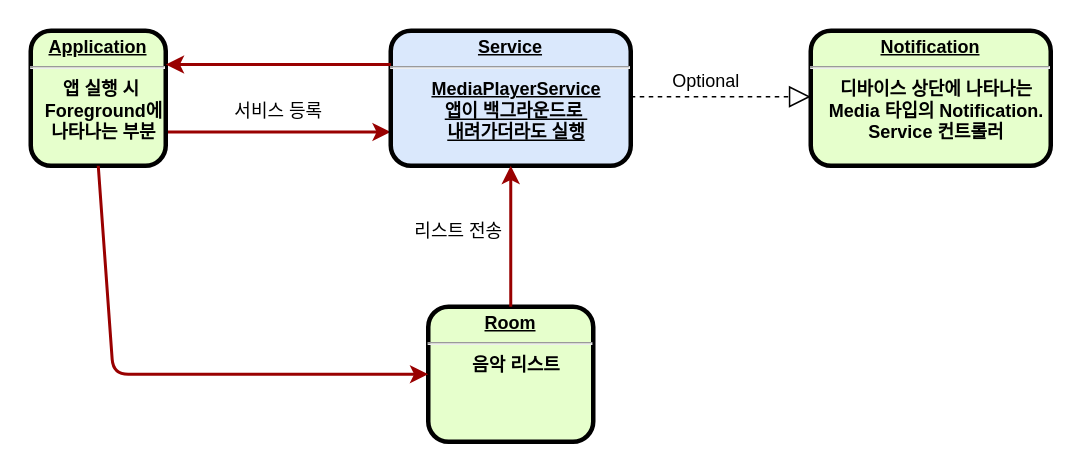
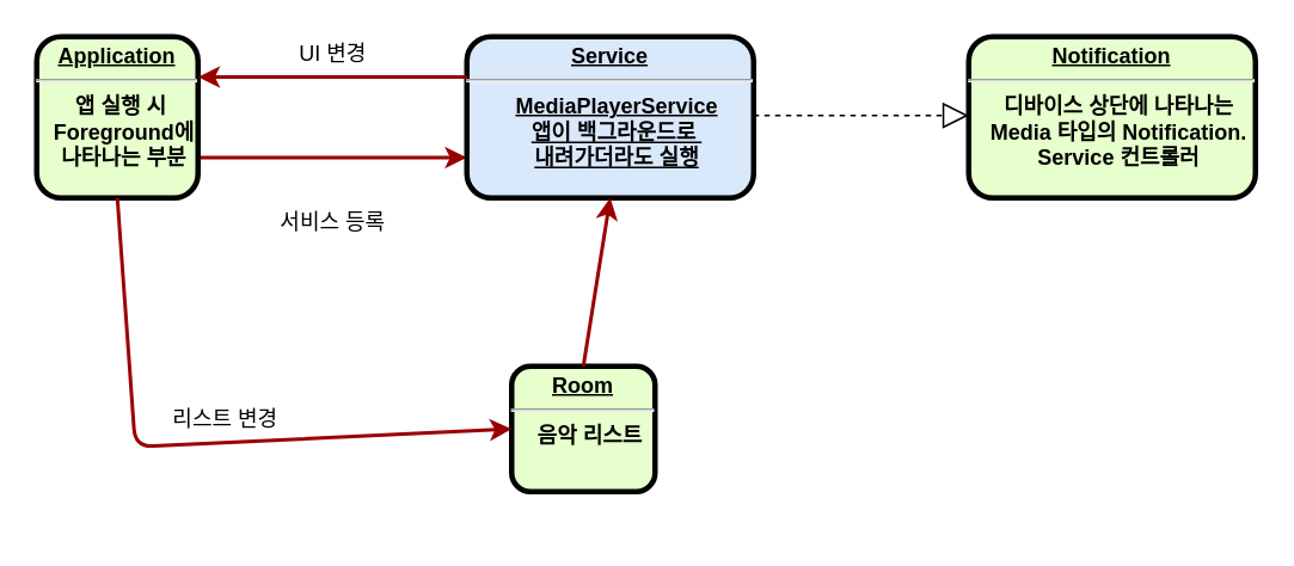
+ <mxCell id="15" value="UI 변경" style="text;html=1;align=center;verticalAlign=middle;resizable=0;points=[];autosize=1;" vertex="1" parent="1"><mxGeometry x="160" y="20" width="50" height="20" as="geometry" /></mxCell>
- <mxCell id="8" value="Optional" style="text;html=1;align=center;verticalAlign=middle;resizable=0;points=[];autosize=1;" vertex="1" parent="1"><mxGeometry x="440" y="44" width="60" height="20" as="geometry" /></mxCell>
- <mxCell id="6" value="서비스 등록" style="text;html=1;align=center;verticalAlign=middle;resizable=0;points=[];autosize=1;" vertex="1" parent="1"><mxGeometry x="150" y="64" width="70" height="20" as="geometry" /></mxCell>
+ <mxCell id="6" value="서비스 등록" style="text;html=1;align=center;verticalAlign=middle;resizable=0;points=[];autosize=1;" vertex="1" parent="1"><mxGeometry x="150" y="114" width="70" height="20" as="geometry" /></mxCell>
- <mxCell id="11" value="리스트 전송" style="text;html=1;align=center;verticalAlign=middle;resizable=0;points=[];autosize=1;" vertex="1" parent="1"><mxGeometry x="270" y="144" width="70" height="20" as="geometry" /></mxCell>
+ <mxCell id="13" value="리스트 변경" style="text;html=1;align=center;verticalAlign=middle;resizable=0;points=[];autosize=1;" vertex="1" parent="1"><mxGeometry x="90" y="224" width="70" height="20" as="geometry" /></mxCell>
- <mxCell id="3" value="&lt;p style=&quot;margin: 0px ; margin-top: 4px ; text-align: center ; text-decoration: underline&quot;&gt;&lt;strong&gt;Room&lt;/strong&gt;&lt;/p&gt;&lt;hr&gt;&lt;p style=&quot;margin: 0px ; margin-left: 8px&quot;&gt;음악 리스트&lt;/p&gt;" style="verticalAlign=middle;align=center;overflow=fill;fontSize=12;fontFamily=Helvetica;html=1;rounded=1;fontStyle=1;strokeWidth=3;fillColor=#E6FFCC" vertex="1" parent="1"><mxGeometry x="285" y="204" width="110" height="90" as="geometry" /></mxCell>
+ <mxCell id="3" value="&lt;p style=&quot;margin: 0px ; margin-top: 4px ; text-align: center ; text-decoration: underline&quot;&gt;&lt;strong&gt;Room&lt;/strong&gt;&lt;/p&gt;&lt;hr&gt;&lt;p style=&quot;margin: 0px ; margin-left: 8px&quot;&gt;음악 리스트&lt;/p&gt;" style="verticalAlign=middle;align=center;overflow=fill;fontSize=12;fontFamily=Helvetica;html=1;rounded=1;fontStyle=1;strokeWidth=3;fillColor=#E6FFCC" vertex="1" parent="1"><mxGeometry x="285" y="204" width="80" height="70" as="geometry" /></mxCell>
